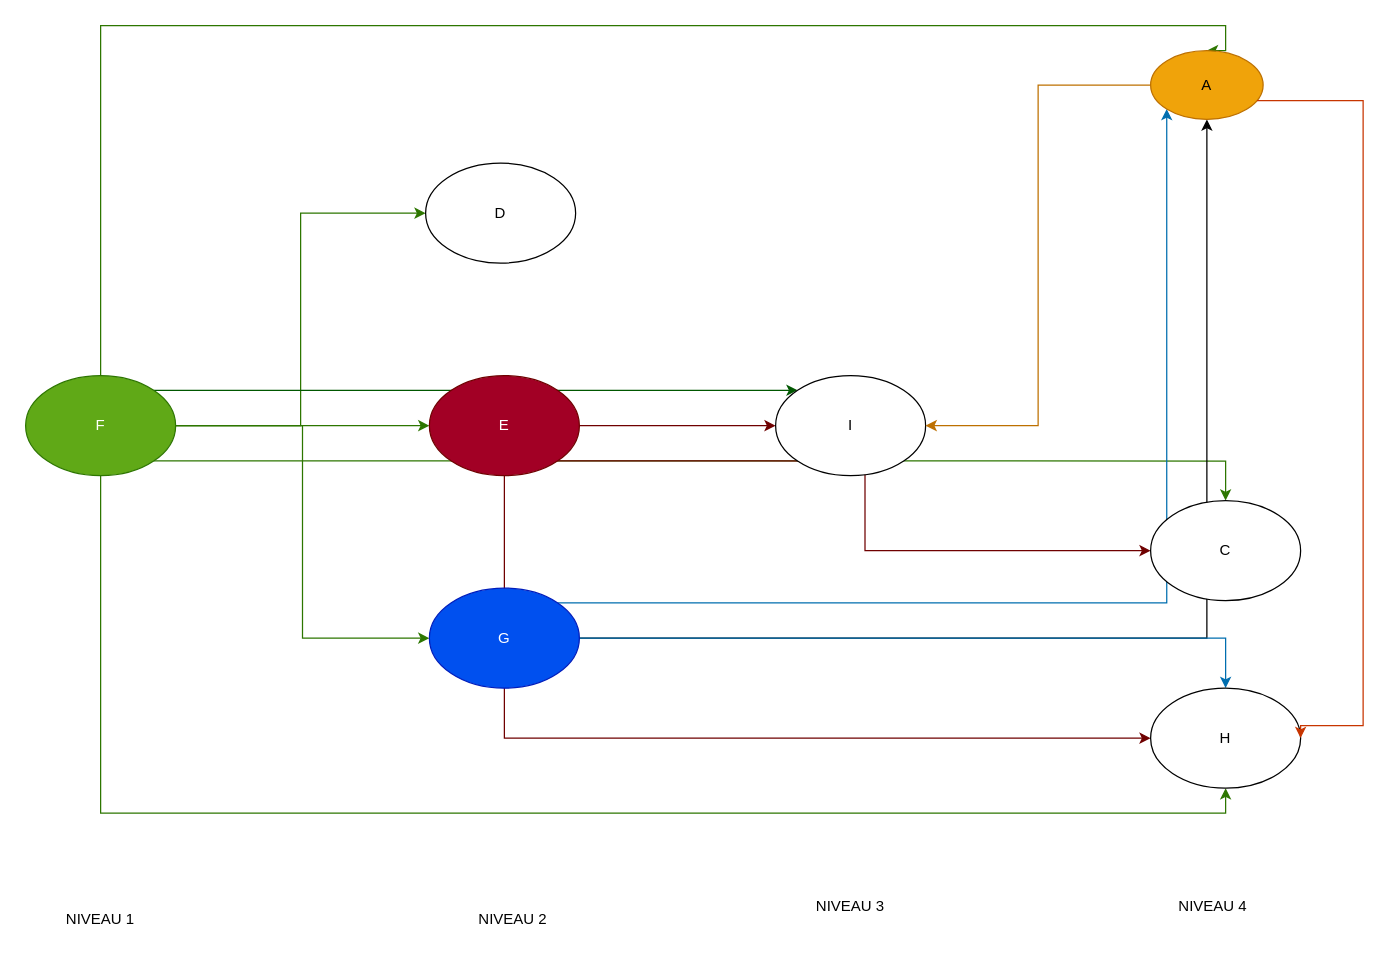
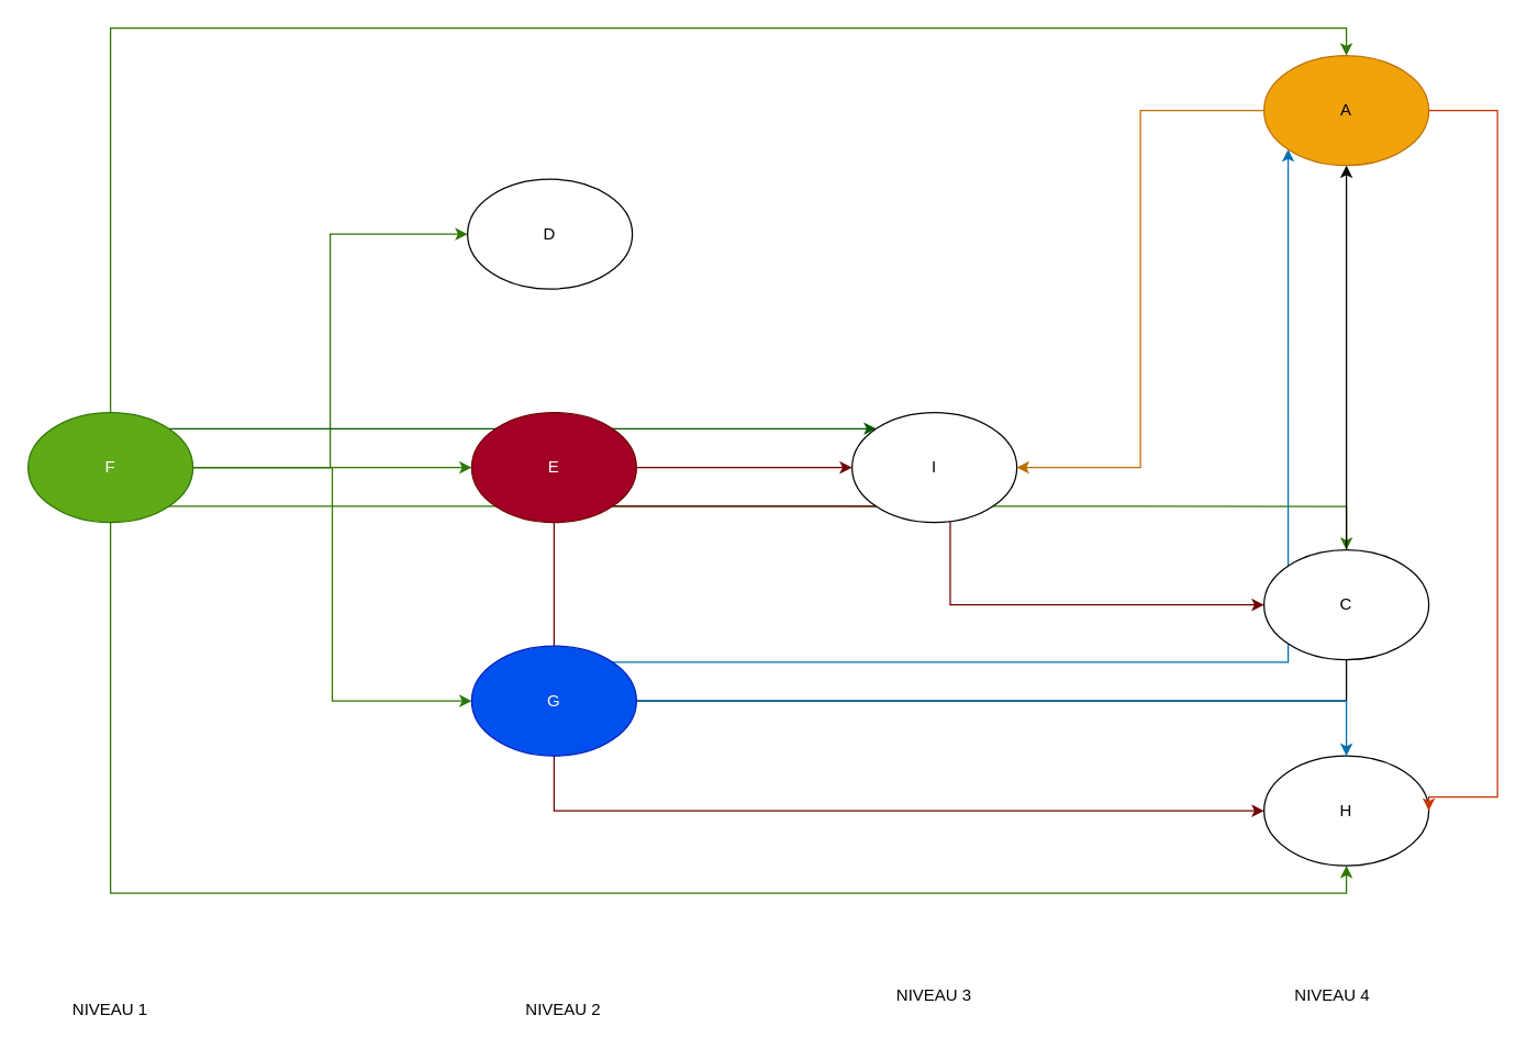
- <mxCell id="21" value="A" style="ellipse;whiteSpace=wrap;html=1;fillColor=#f0a30a;fontColor=#000000;strokeColor=#BD7000;" vertex="1" parent="1"><mxGeometry x="920" y="40" width="90" height="55" as="geometry" /></mxCell>
+ <mxCell id="21" value="A" style="ellipse;whiteSpace=wrap;html=1;fillColor=#f0a30a;fontColor=#000000;strokeColor=#BD7000;" vertex="1" parent="1"><mxGeometry x="920" y="40" width="120" height="80" as="geometry" /></mxCell>
